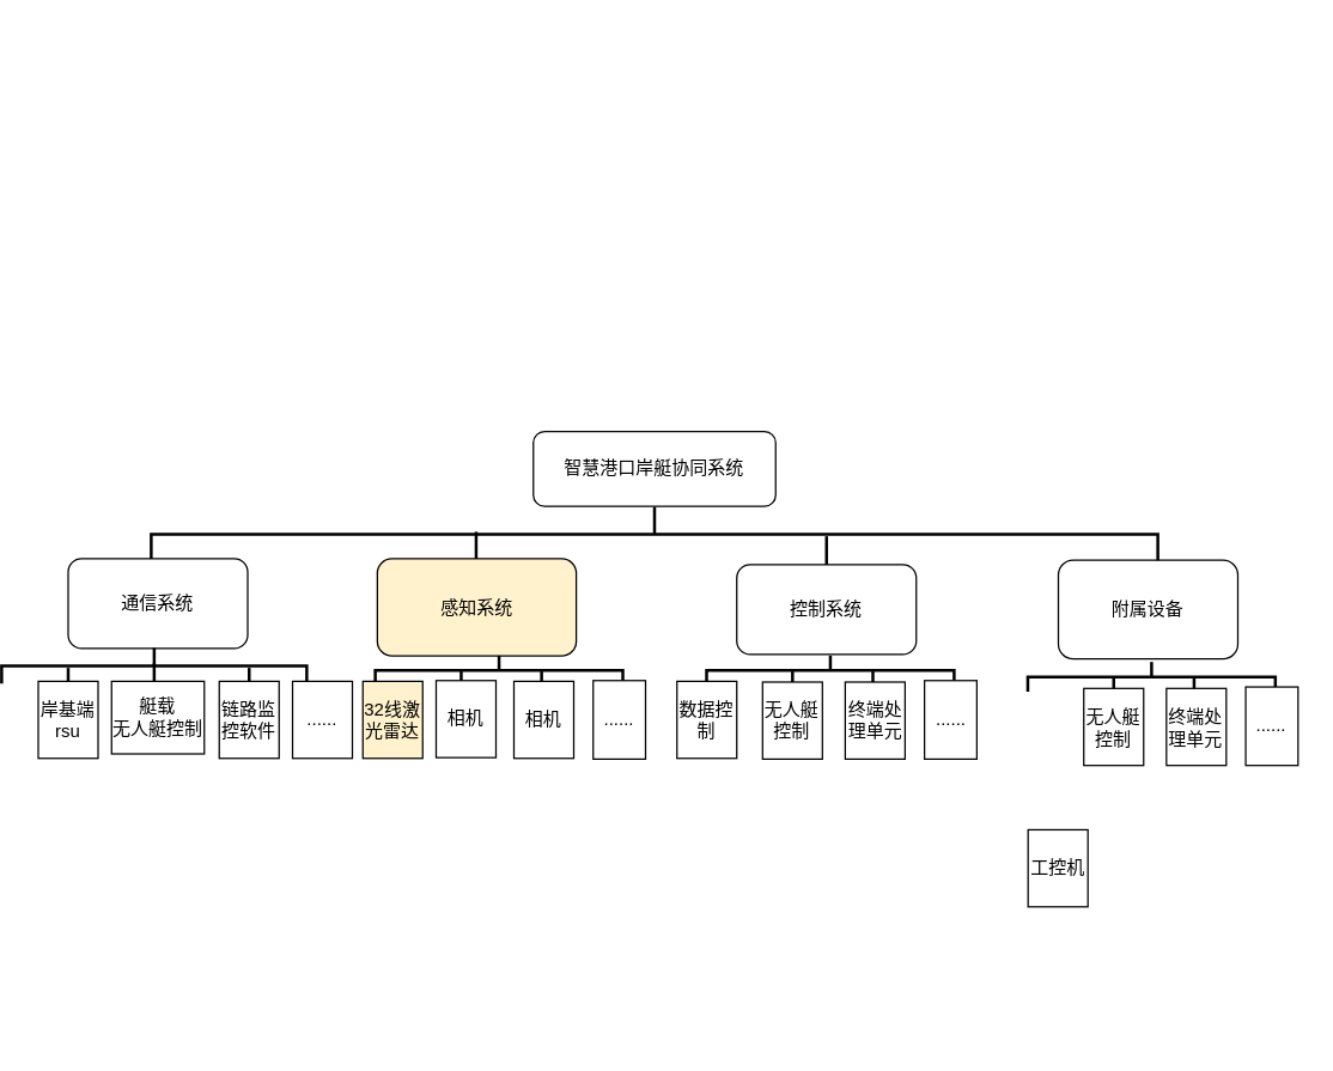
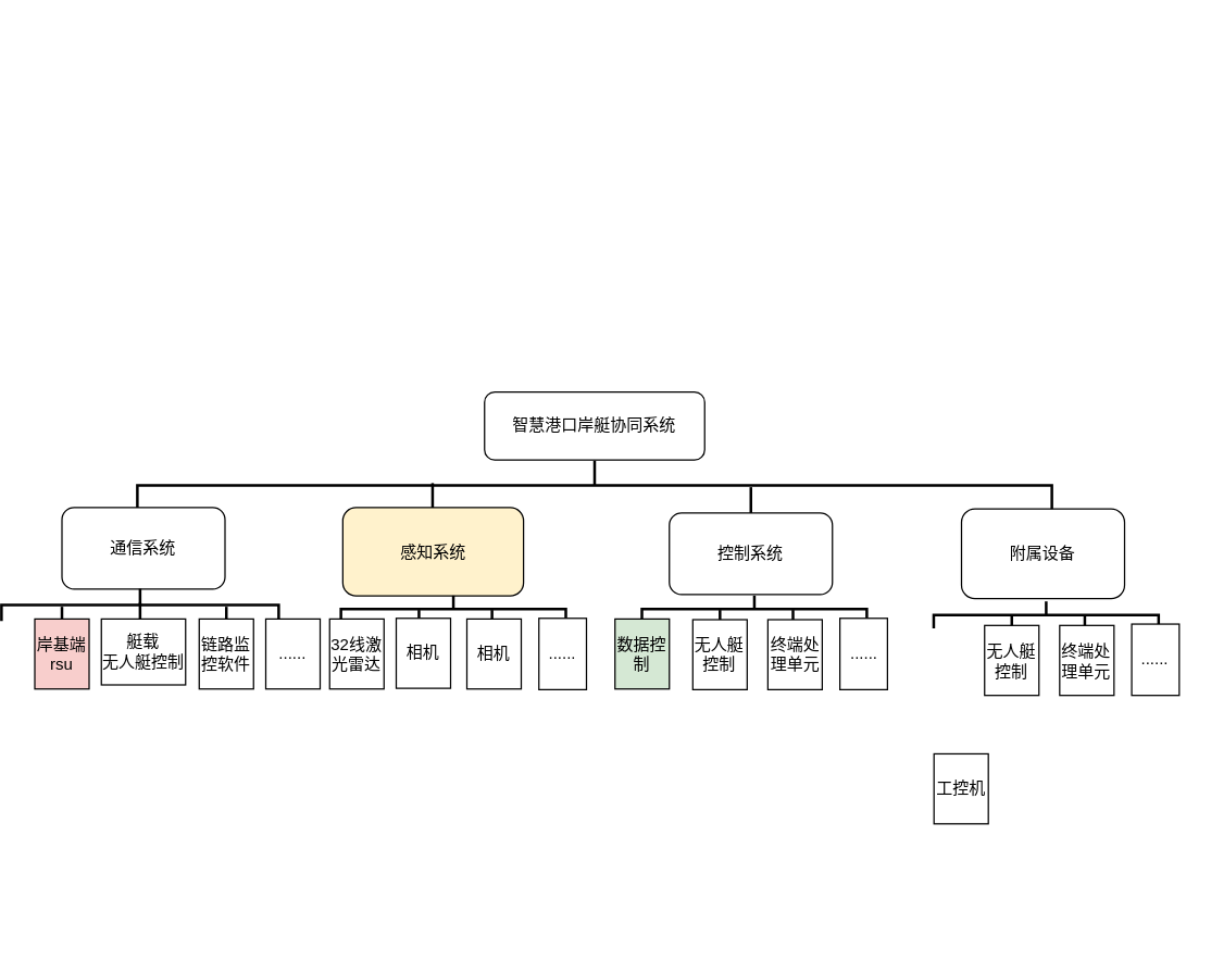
- <mxCell id="14" value="岸基端rsu" style="rounded=0;whiteSpace=wrap;html=1;" parent="1" vertex="1"><mxGeometry x="20" y="455" width="40" height="51.5" as="geometry" /></mxCell>
+ <mxCell id="14" value="岸基端rsu" style="rounded=0;whiteSpace=wrap;html=1;fillColor=#f8cecc;" parent="1" vertex="1"><mxGeometry x="20" y="455" width="40" height="51.5" as="geometry" /></mxCell>
- <mxCell id="22" value="32线激光雷达" style="rounded=0;whiteSpace=wrap;html=1;fillColor=#fff2cc;" parent="1" vertex="1"><mxGeometry x="237" y="455" width="40" height="51.5" as="geometry" /></mxCell>
+ <mxCell id="22" value="32线激光雷达" style="rounded=0;whiteSpace=wrap;html=1;" parent="1" vertex="1"><mxGeometry x="237" y="455" width="40" height="51.5" as="geometry" /></mxCell>
- <mxCell id="29" value="数据控制" style="rounded=0;whiteSpace=wrap;html=1;" parent="1" vertex="1"><mxGeometry x="447" y="455" width="40" height="51.5" as="geometry" /></mxCell>
+ <mxCell id="29" value="数据控制" style="rounded=0;whiteSpace=wrap;html=1;fillColor=#d5e8d4;" parent="1" vertex="1"><mxGeometry x="447" y="455" width="40" height="51.5" as="geometry" /></mxCell>
